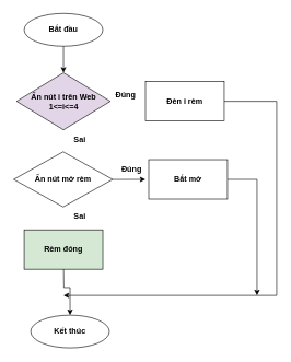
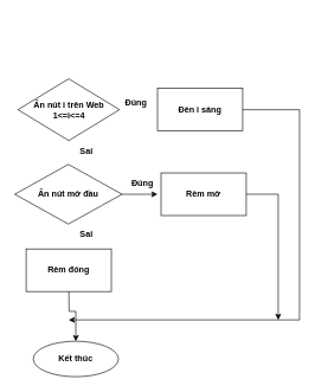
- <mxCell id="3" value="Bắt đầu" style="ellipse;whiteSpace=wrap;html=1;fontStyle=1" parent="1" vertex="1"><mxGeometry x="36" y="20" width="120" height="50" as="geometry" /></mxCell>
- <mxCell id="2" style="edgeStyle=orthogonalEdgeStyle;rounded=0;orthogonalLoop=1;jettySize=auto;html=1;entryX=0.5;entryY=0;entryDx=0;entryDy=0;fontStyle=1" parent="1" source="3" target="4" edge="1"><mxGeometry relative="1" as="geometry" /></mxCell>
- <mxCell id="4" value="Ấn nút i trên Web&lt;br&gt;1&amp;lt;=i&amp;lt;=4" style="rhombus;whiteSpace=wrap;html=1;fontStyle=1;fillColor=#e1d5e7;" parent="1" vertex="1"><mxGeometry x="24.5" y="110.47" width="143" height="87.03" as="geometry" /></mxCell>
+ <mxCell id="4" value="Ấn nút i trên Web&lt;br&gt;1&amp;lt;=i&amp;lt;=4" style="rhombus;whiteSpace=wrap;html=1;fontStyle=1" parent="1" vertex="1"><mxGeometry x="24.5" y="110.47" width="143" height="87.03" as="geometry" /></mxCell>
- <mxCell id="6" value="Đèn i rèm" style="rounded=0;whiteSpace=wrap;html=1;fontStyle=1" parent="1" vertex="1"><mxGeometry x="221" y="123.98" width="120" height="60" as="geometry" /></mxCell>
+ <mxCell id="6" value="Đèn i sáng" style="rounded=0;whiteSpace=wrap;html=1;fontStyle=1" parent="1" vertex="1"><mxGeometry x="221" y="123.98" width="120" height="60" as="geometry" /></mxCell>
- <mxCell id="11" value="Ấn nút mở rèm" style="rhombus;whiteSpace=wrap;html=1;fontStyle=1" parent="1" vertex="1"><mxGeometry x="20" y="231" width="151" height="84.06" as="geometry" /></mxCell>
+ <mxCell id="11" value="Ấn nút mở đầu" style="rhombus;whiteSpace=wrap;html=1;fontStyle=1" parent="1" vertex="1"><mxGeometry x="20" y="231" width="151" height="84.06" as="geometry" /></mxCell>
- <mxCell id="13" value="Bắt mở" style="rounded=0;whiteSpace=wrap;html=1;fontStyle=1" parent="1" vertex="1"><mxGeometry x="226" y="243.03" width="120" height="60" as="geometry" /></mxCell>
+ <mxCell id="13" value="Rèm mở" style="rounded=0;whiteSpace=wrap;html=1;fontStyle=1" parent="1" vertex="1"><mxGeometry x="226" y="243.03" width="120" height="60" as="geometry" /></mxCell>
- <mxCell id="15" value="Rèm đóng" style="rounded=0;whiteSpace=wrap;html=1;fontStyle=1;fillColor=#d5e8d4;" parent="1" vertex="1"><mxGeometry x="36" y="350" width="120" height="60" as="geometry" /></mxCell>
+ <mxCell id="15" value="Rèm đóng" style="rounded=0;whiteSpace=wrap;html=1;fontStyle=1" parent="1" vertex="1"><mxGeometry x="36" y="350" width="120" height="60" as="geometry" /></mxCell>
